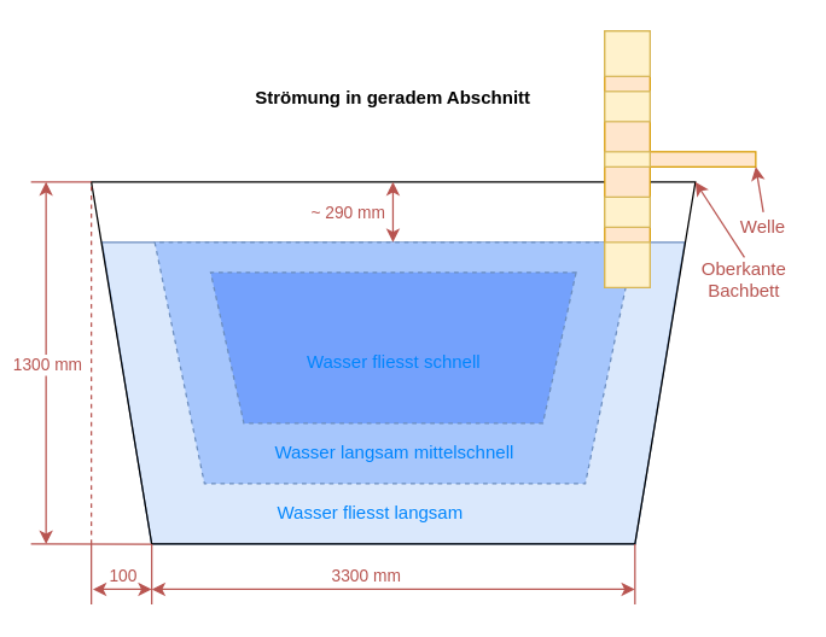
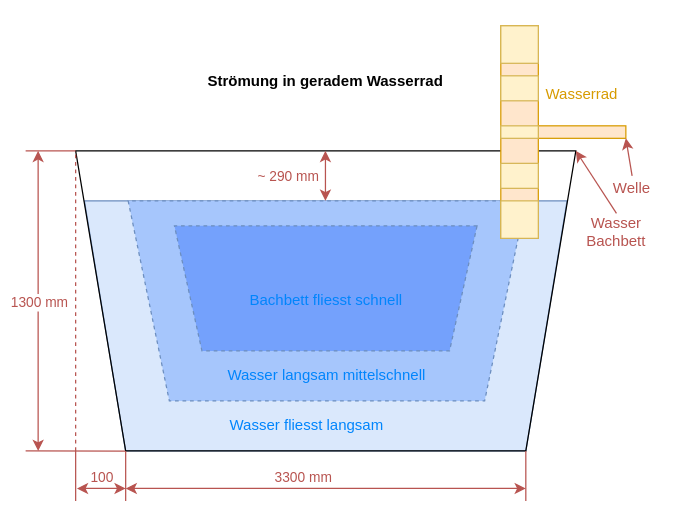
- <mxCell id="21" value="Strömung in geradem Abschnitt" style="text;html=1;strokeColor=none;fillColor=none;align=center;verticalAlign=middle;whiteSpace=wrap;rounded=0;fontStyle=1" parent="1" vertex="1"><mxGeometry x="100" y="50" width="320" height="30" as="geometry" /></mxCell>
+ <mxCell id="21" value="Strömung in geradem Wasserrad" style="text;html=1;strokeColor=none;fillColor=none;align=center;verticalAlign=middle;whiteSpace=wrap;rounded=0;fontStyle=1" parent="1" vertex="1"><mxGeometry x="100" y="50" width="320" height="30" as="geometry" /></mxCell>
+ <mxCell id="18" value="&lt;font color=&quot;#d79b00&quot;&gt;Wasserrad&lt;/font&gt;" style="text;html=1;strokeColor=none;fillColor=none;align=center;verticalAlign=middle;whiteSpace=wrap;rounded=0;" parent="1" vertex="1"><mxGeometry x="435" y="60" width="60" height="30" as="geometry" /></mxCell>
- <mxCell id="35" value="&lt;font color=&quot;#b85450&quot;&gt;Oberkante Bachbett&lt;/font&gt;" style="text;html=1;strokeColor=none;fillColor=none;align=center;verticalAlign=middle;whiteSpace=wrap;rounded=0;" parent="1" vertex="1"><mxGeometry x="460" y="170" width="65" height="30" as="geometry" /></mxCell>
+ <mxCell id="35" value="&lt;font color=&quot;#b85450&quot;&gt;Wasser Bachbett&lt;/font&gt;" style="text;html=1;strokeColor=none;fillColor=none;align=center;verticalAlign=middle;whiteSpace=wrap;rounded=0;" parent="1" vertex="1"><mxGeometry x="460" y="170" width="65" height="30" as="geometry" /></mxCell>
- <mxCell id="6" value="&lt;font color=&quot;#0085fc&quot;&gt;Wasser fliesst schnell&lt;/font&gt;" style="text;html=1;strokeColor=none;fillColor=none;align=center;verticalAlign=middle;whiteSpace=wrap;rounded=0;" parent="1" vertex="1"><mxGeometry x="193.75" y="222.5" width="132.5" height="35" as="geometry" /></mxCell>
+ <mxCell id="6" value="&lt;font color=&quot;#0085fc&quot;&gt;Bachbett fliesst schnell&lt;/font&gt;" style="text;html=1;strokeColor=none;fillColor=none;align=center;verticalAlign=middle;whiteSpace=wrap;rounded=0;" parent="1" vertex="1"><mxGeometry x="193.75" y="222.5" width="132.5" height="35" as="geometry" /></mxCell>
